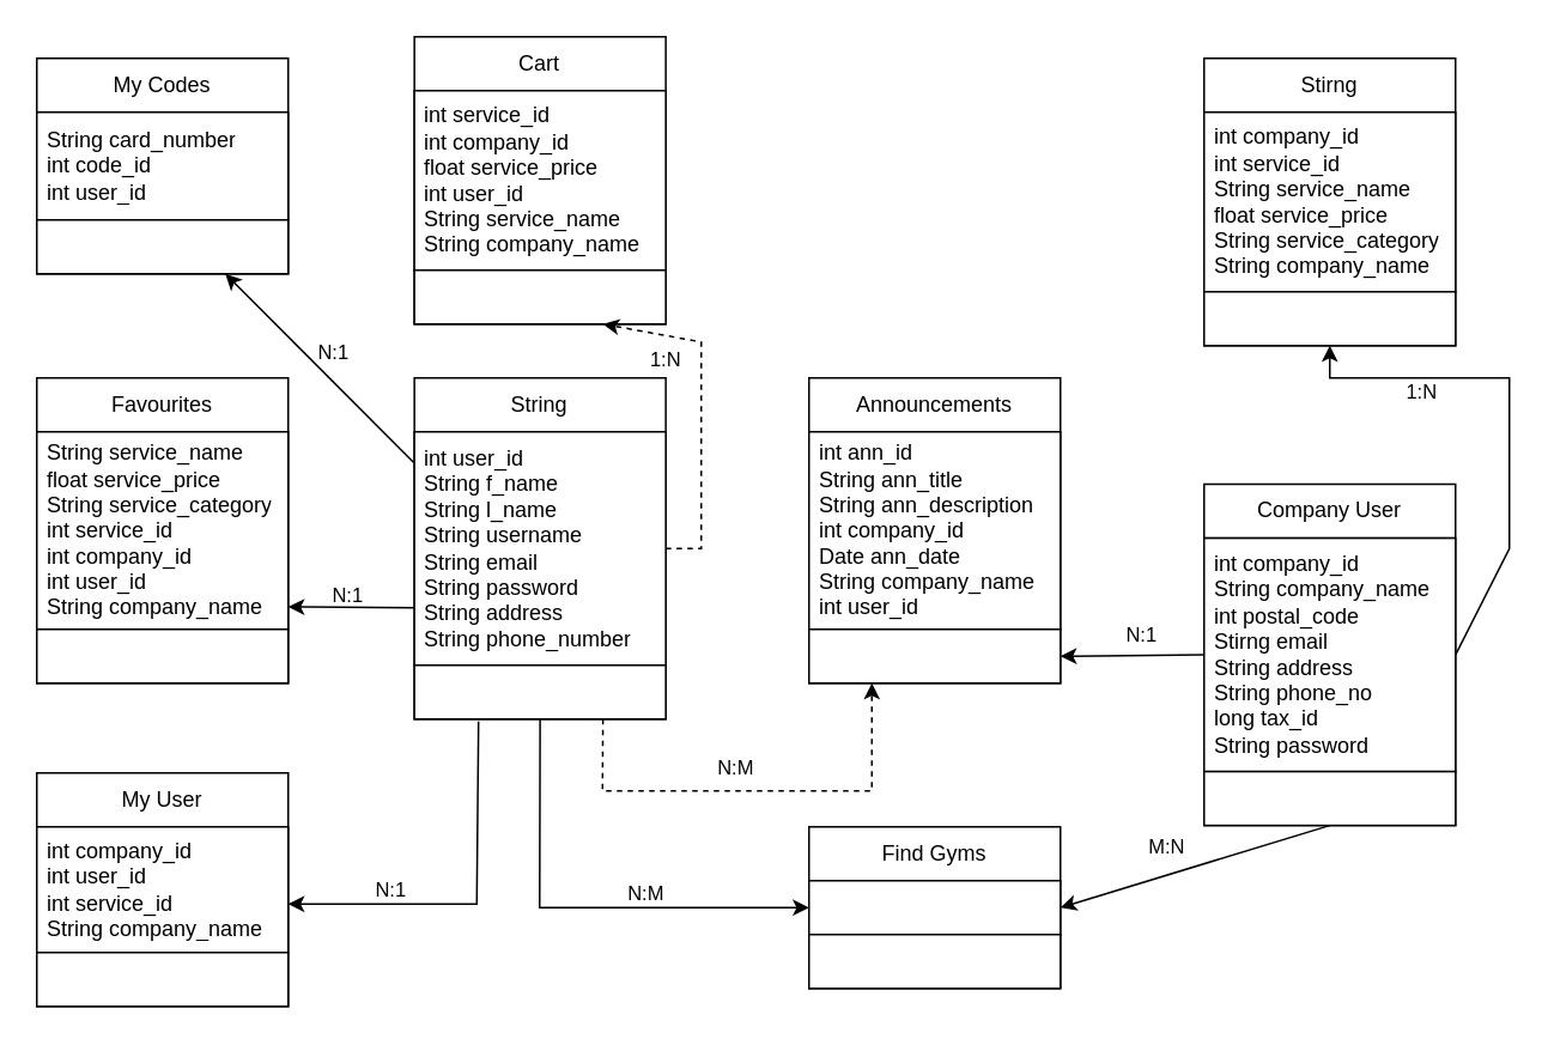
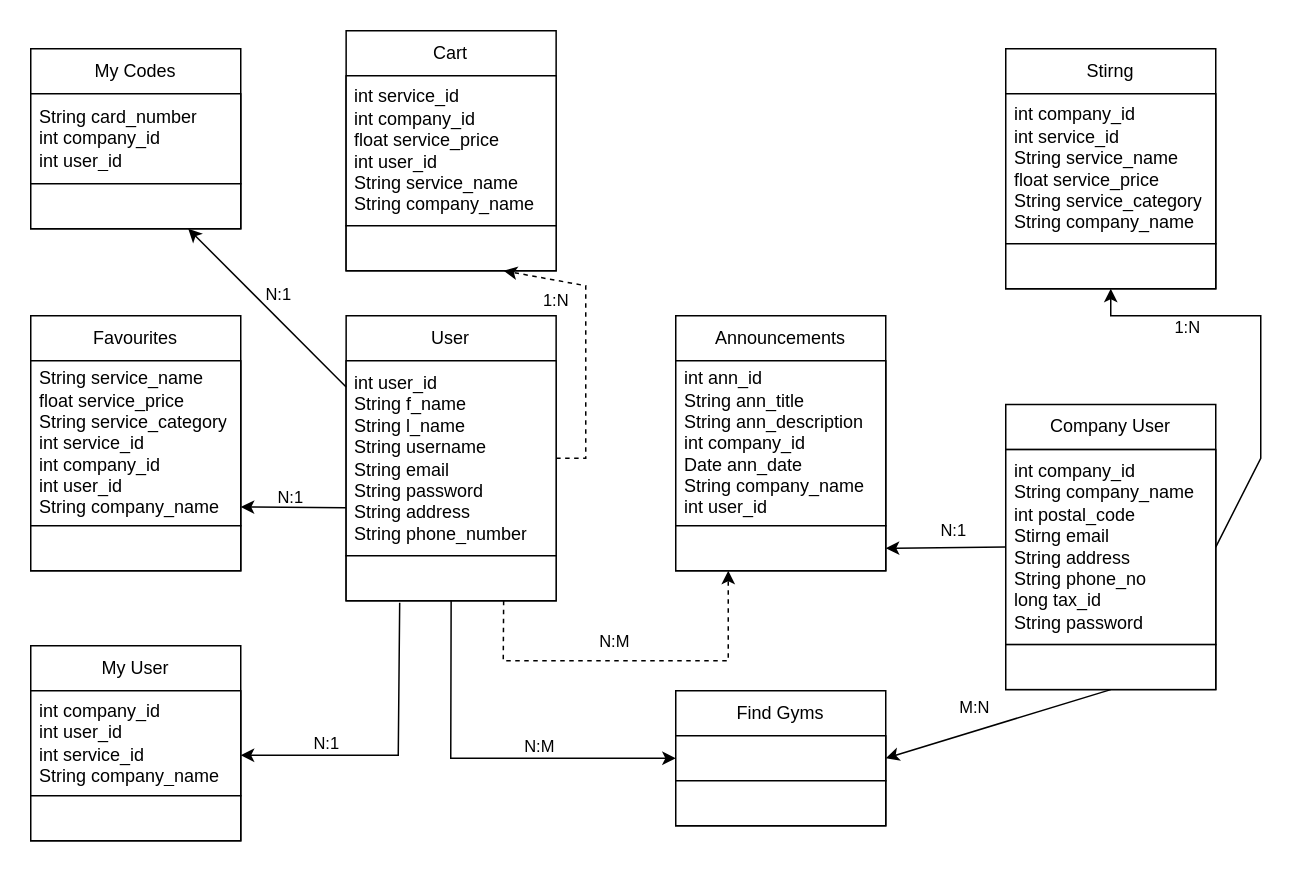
- <mxCell id="9" value="String card_number&lt;div&gt;int code_id&lt;/div&gt;&lt;div&gt;int user_id&lt;/div&gt;" style="text;strokeColor=light-dark(#000000,#000000);fillColor=light-dark(#FFFFFF,#FFFFFF);align=left;verticalAlign=middle;spacingLeft=4;spacingRight=4;overflow=hidden;points=[[0,0.5],[1,0.5]];portConstraint=eastwest;rotatable=0;whiteSpace=wrap;html=1;fontColor=light-dark(#000000,#000000);" parent="8" vertex="1"><mxGeometry y="30" width="140" height="60" as="geometry" /></mxCell>
+ <mxCell id="9" value="String card_number&lt;div&gt;int company_id&lt;/div&gt;&lt;div&gt;int user_id&lt;/div&gt;" style="text;strokeColor=light-dark(#000000,#000000);fillColor=light-dark(#FFFFFF,#FFFFFF);align=left;verticalAlign=middle;spacingLeft=4;spacingRight=4;overflow=hidden;points=[[0,0.5],[1,0.5]];portConstraint=eastwest;rotatable=0;whiteSpace=wrap;html=1;fontColor=light-dark(#000000,#000000);" parent="8" vertex="1"><mxGeometry y="30" width="140" height="60" as="geometry" /></mxCell>
- <mxCell id="2" value="String" style="swimlane;fontStyle=0;childLayout=stackLayout;horizontal=1;startSize=30;horizontalStack=0;resizeParent=1;resizeParentMax=0;resizeLast=0;collapsible=1;marginBottom=0;whiteSpace=wrap;html=1;strokeColor=light-dark(#000000,#000000);fillColor=light-dark(#FFFFFF,#FFFFFF);fontColor=light-dark(#000000,#000000);" parent="1" vertex="1"><mxGeometry x="230.26" y="210" width="140" height="190" as="geometry" /></mxCell>
+ <mxCell id="2" value="User" style="swimlane;fontStyle=0;childLayout=stackLayout;horizontal=1;startSize=30;horizontalStack=0;resizeParent=1;resizeParentMax=0;resizeLast=0;collapsible=1;marginBottom=0;whiteSpace=wrap;html=1;strokeColor=light-dark(#000000,#000000);fillColor=light-dark(#FFFFFF,#FFFFFF);fontColor=light-dark(#000000,#000000);" parent="1" vertex="1"><mxGeometry x="230.26" y="210" width="140" height="190" as="geometry" /></mxCell>
